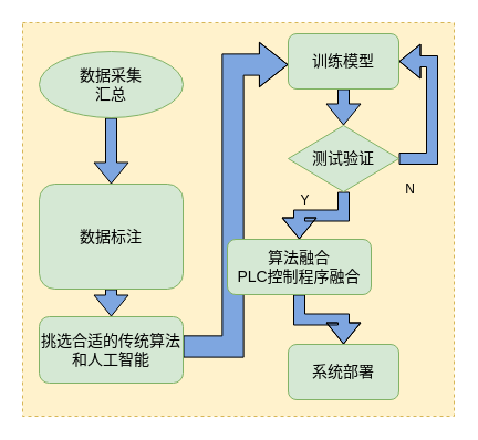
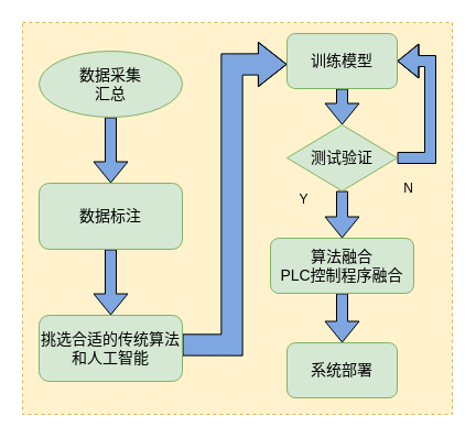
- <mxCell id="14" value="&lt;span style=&quot;font-size: 14px;&quot;&gt;数据标注&lt;/span&gt;" style="rounded=1;whiteSpace=wrap;html=1;fillColor=#d5e8d4;strokeColor=#82b366;" vertex="1" parent="1"><mxGeometry x="35" y="166" width="130" height="95" as="geometry" /></mxCell>
+ <mxCell id="14" value="&lt;span style=&quot;font-size: 14px;&quot;&gt;数据标注&lt;/span&gt;" style="rounded=1;whiteSpace=wrap;html=1;fillColor=#d5e8d4;strokeColor=#82b366;" vertex="1" parent="1"><mxGeometry x="35" y="166" width="130" height="60" as="geometry" /></mxCell>
- <mxCell id="12" value="&lt;font style=&quot;font-size: 14px;&quot;&gt;算法融合&lt;/font&gt;&lt;div&gt;&lt;font style=&quot;font-size: 14px;&quot;&gt;PLC控制程序融合&lt;/font&gt;&lt;/div&gt;" style="rounded=1;whiteSpace=wrap;html=1;fillColor=#d5e8d4;strokeColor=#82b366;" vertex="1" parent="1"><mxGeometry x="205" y="216" width="130" height="50" as="geometry" /></mxCell>
+ <mxCell id="12" value="&lt;font style=&quot;font-size: 14px;&quot;&gt;算法融合&lt;/font&gt;&lt;div&gt;&lt;font style=&quot;font-size: 14px;&quot;&gt;PLC控制程序融合&lt;/font&gt;&lt;/div&gt;" style="rounded=1;whiteSpace=wrap;html=1;fillColor=#d5e8d4;strokeColor=#82b366;" vertex="1" parent="1"><mxGeometry x="245" y="216" width="130" height="50" as="geometry" /></mxCell>
